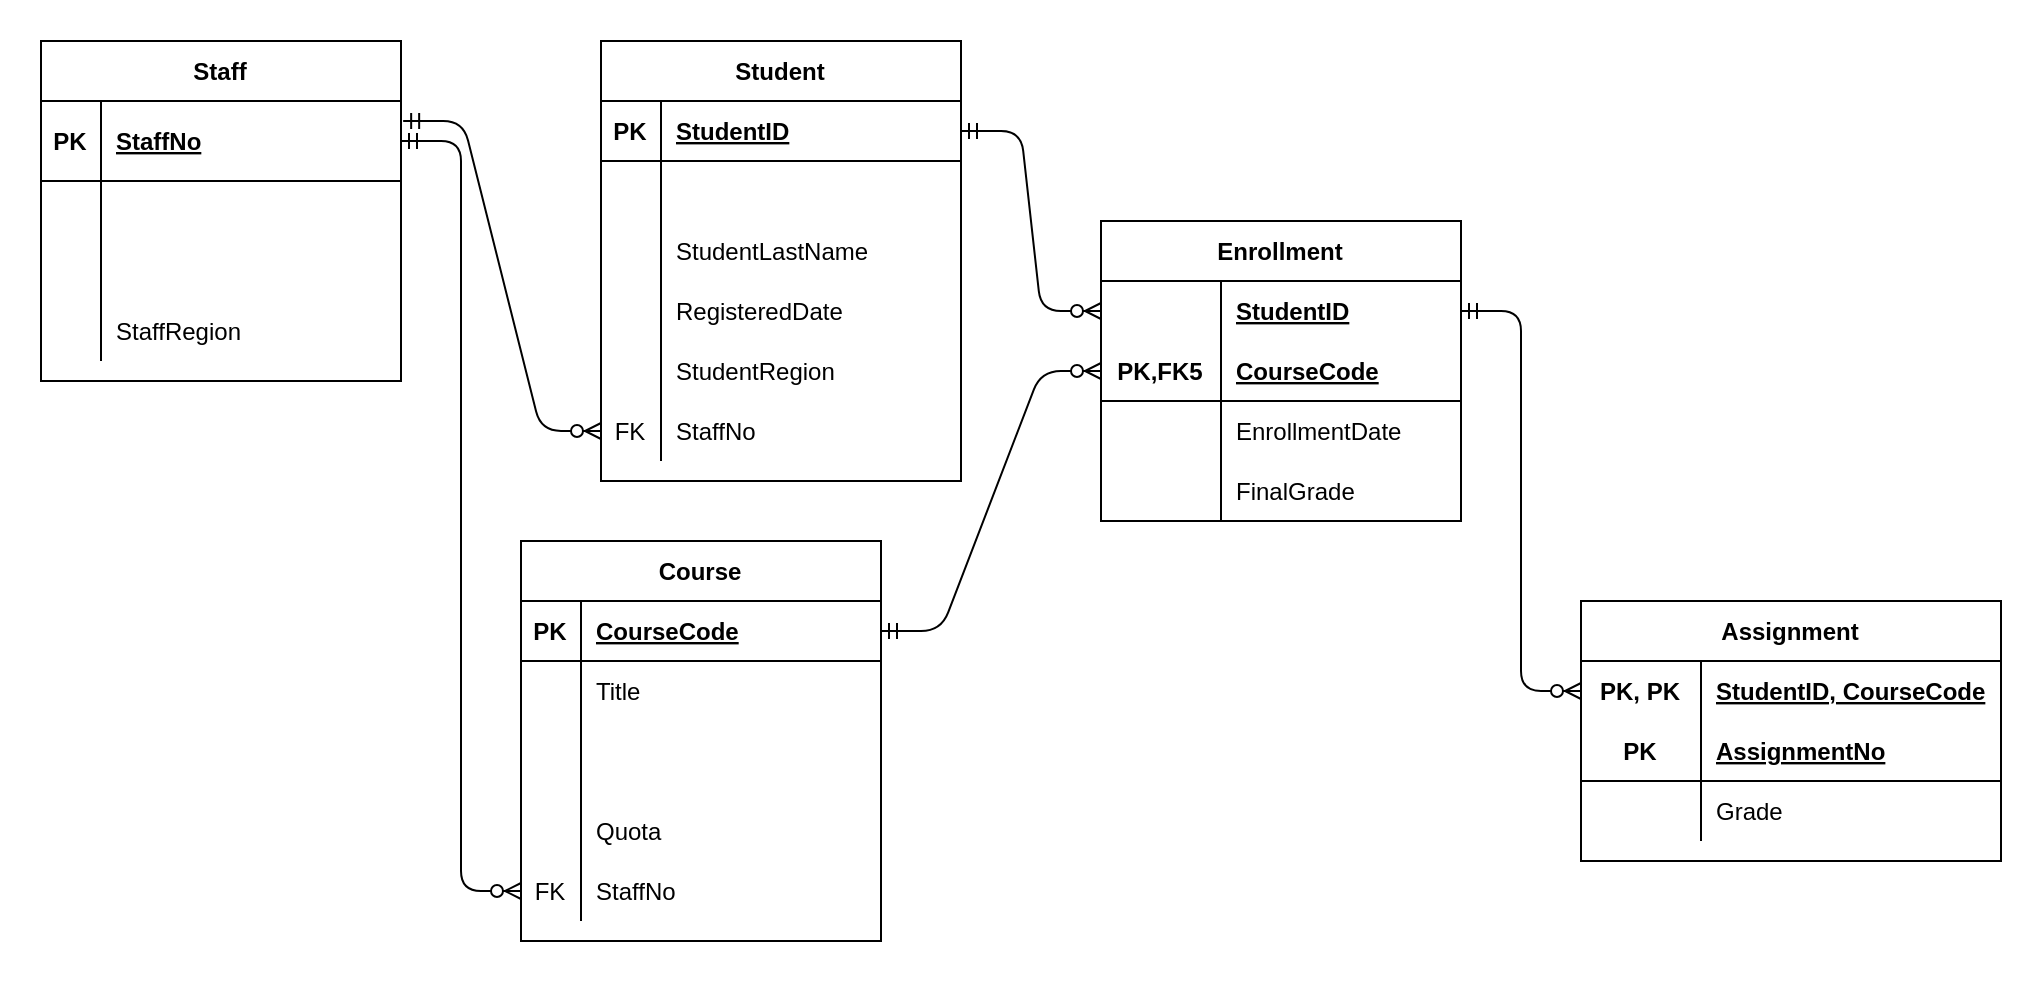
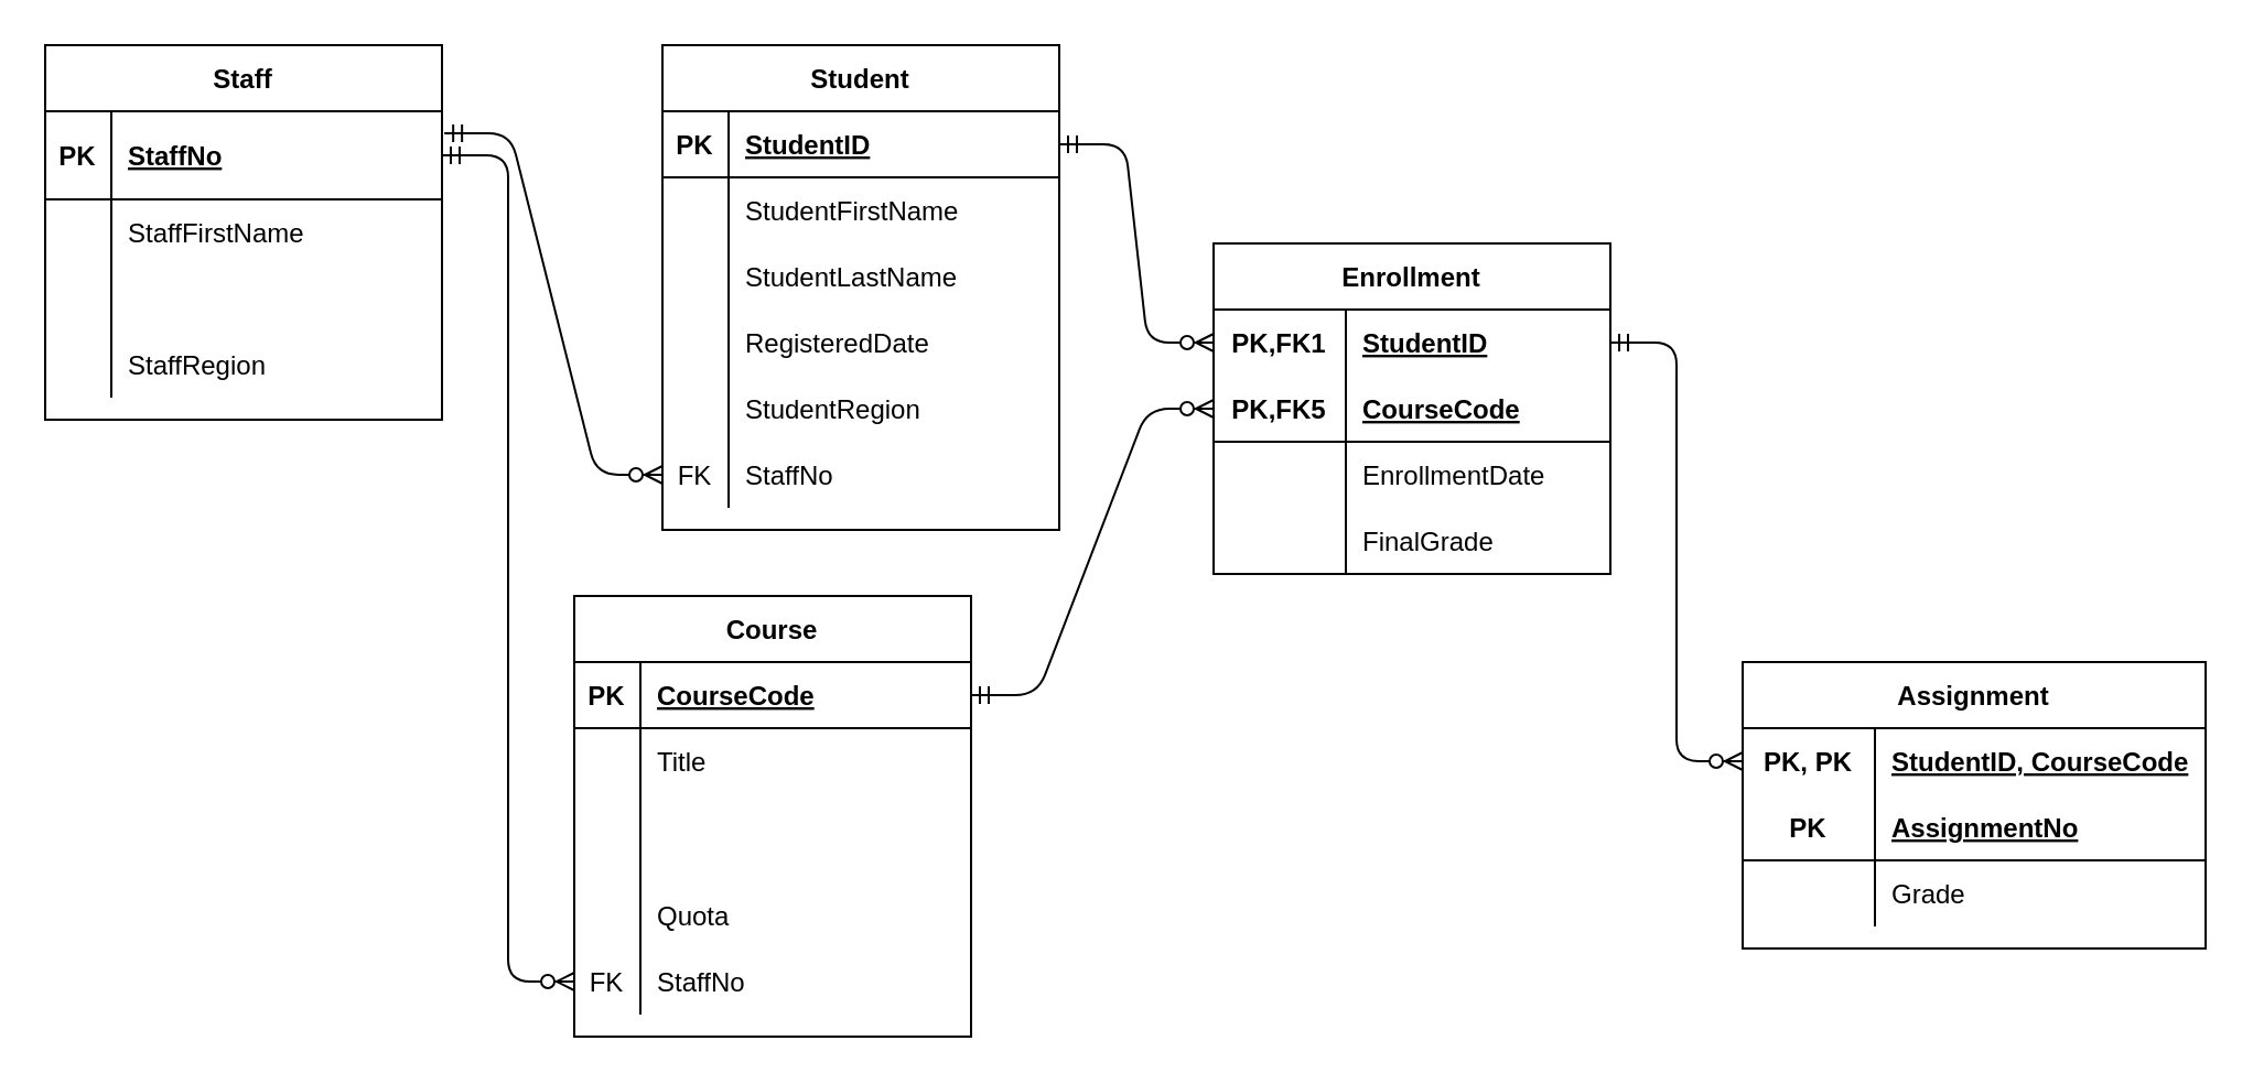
+ <mxCell id="12" value="StudentFirstName" style="shape=partialRectangle;connectable=0;fillColor=none;top=0;left=0;bottom=0;right=0;align=left;spacingLeft=6;overflow=hidden;" vertex="1" parent="10"><mxGeometry x="30" width="150" height="30" as="geometry" /></mxCell>
+ <mxCell id="70" value="StaffFirstName" style="shape=partialRectangle;connectable=0;fillColor=none;top=0;left=0;bottom=0;right=0;align=left;spacingLeft=6;overflow=hidden;" vertex="1" parent="68"><mxGeometry x="30" width="150" height="30" as="geometry" /></mxCell>
+ <mxCell id="42" value="PK,FK1" style="shape=partialRectangle;connectable=0;fillColor=none;top=0;left=0;bottom=0;right=0;fontStyle=1;overflow=hidden;" vertex="1" parent="41"><mxGeometry width="60" height="30" as="geometry" /></mxCell>
